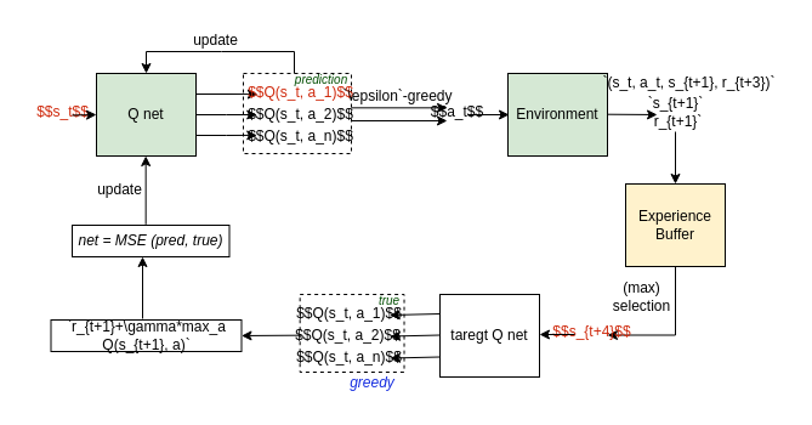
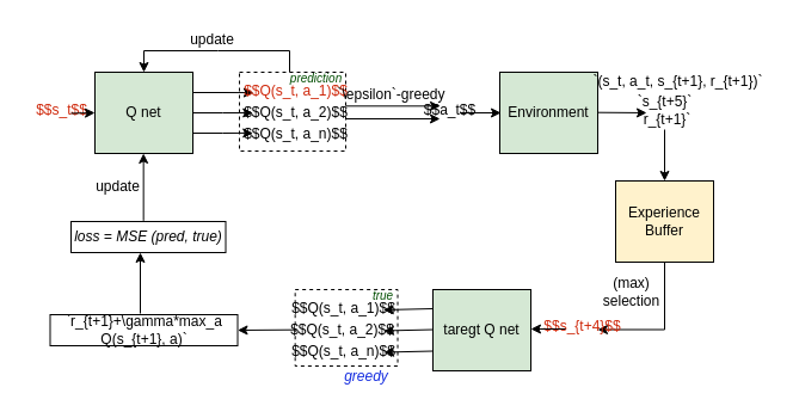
- <mxCell id="22" value="`(s_t, a_t, s_{t+1}, r_{t+3})`" style="text;html=1;align=center;verticalAlign=middle;resizable=0;points=[];autosize=1;strokeColor=none;fillColor=none;" parent="1" vertex="1"><mxGeometry x="487" y="55" width="160" height="26" as="geometry" /></mxCell>
+ <mxCell id="22" value="`(s_t, a_t, s_{t+1}, r_{t+1})`" style="text;html=1;align=center;verticalAlign=middle;resizable=0;points=[];autosize=1;strokeColor=none;fillColor=none;" parent="1" vertex="1"><mxGeometry x="487" y="55" width="160" height="26" as="geometry" /></mxCell>
- <mxCell id="20" value="`s_{t+1}`&lt;br&gt;`r_{t+1}`" style="text;html=1;align=center;verticalAlign=middle;resizable=0;points=[];autosize=1;strokeColor=none;fillColor=none;" parent="1" vertex="1"><mxGeometry x="524" y="71.5" width="64" height="41" as="geometry" /></mxCell>
+ <mxCell id="20" value="`s_{t+5}`&lt;br&gt;`r_{t+1}`" style="text;html=1;align=center;verticalAlign=middle;resizable=0;points=[];autosize=1;strokeColor=none;fillColor=none;" parent="1" vertex="1"><mxGeometry x="524" y="71.5" width="64" height="41" as="geometry" /></mxCell>
- <mxCell id="42" value="&lt;i&gt;net = MSE (pred, true)&lt;/i&gt;" style="rounded=0;whiteSpace=wrap;html=1;" vertex="1" parent="1"><mxGeometry x="59" y="185" width="129.5" height="26" as="geometry" /></mxCell>
+ <mxCell id="42" value="&lt;i&gt;loss = MSE (pred, true)&lt;/i&gt;" style="rounded=0;whiteSpace=wrap;html=1;" vertex="1" parent="1"><mxGeometry x="59" y="185" width="129.5" height="26" as="geometry" /></mxCell>
- <mxCell id="27" value="taregt Q net" style="rounded=0;whiteSpace=wrap;html=1;flipH=1;flipV=1;" parent="1" vertex="1"><mxGeometry x="362" y="242" width="82" height="68" as="geometry" /></mxCell>
+ <mxCell id="27" value="taregt Q net" style="rounded=0;whiteSpace=wrap;html=1;flipH=1;flipV=1;fillColor=#d5e8d4;" parent="1" vertex="1"><mxGeometry x="362" y="242" width="82" height="68" as="geometry" /></mxCell>
